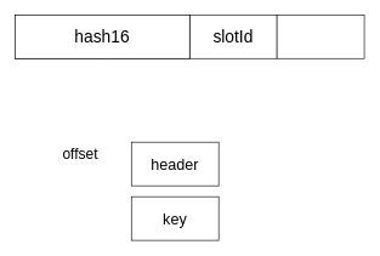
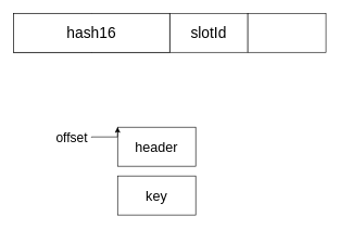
+ <mxCell id="9" style="edgeStyle=orthogonalEdgeStyle;rounded=0;orthogonalLoop=1;jettySize=auto;html=1;exitX=1;exitY=0.5;exitDx=0;exitDy=0;entryX=0;entryY=0;entryDx=0;entryDy=0;" edge="1" parent="1" source="10" target="7"><mxGeometry relative="1" as="geometry"><Array as="points"><mxPoint x="140" y="210" /></Array></mxGeometry></mxCell>
